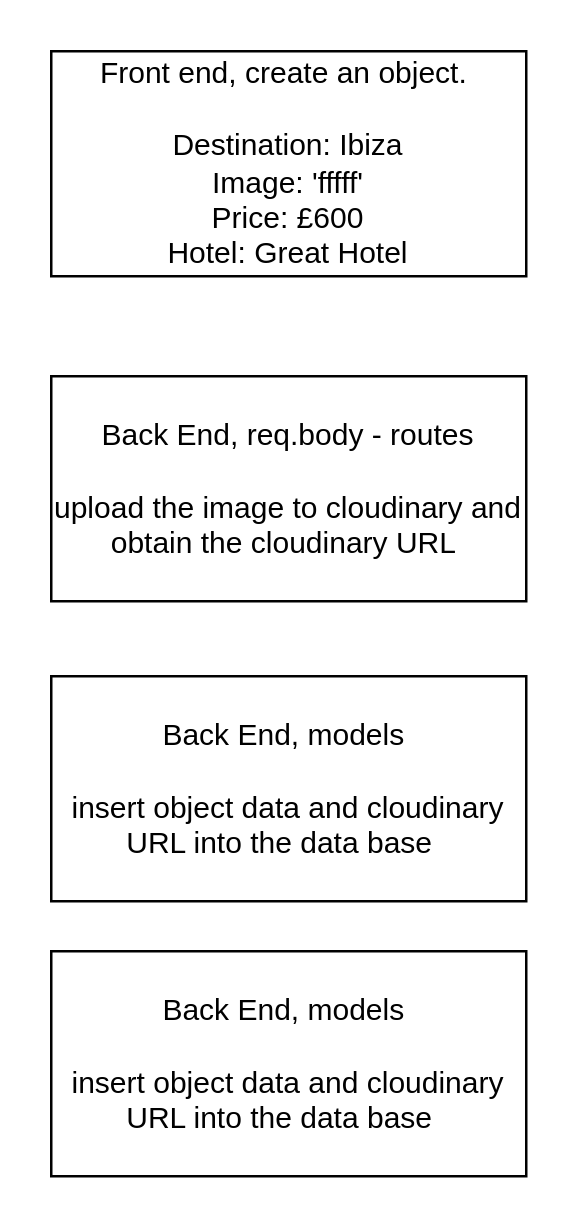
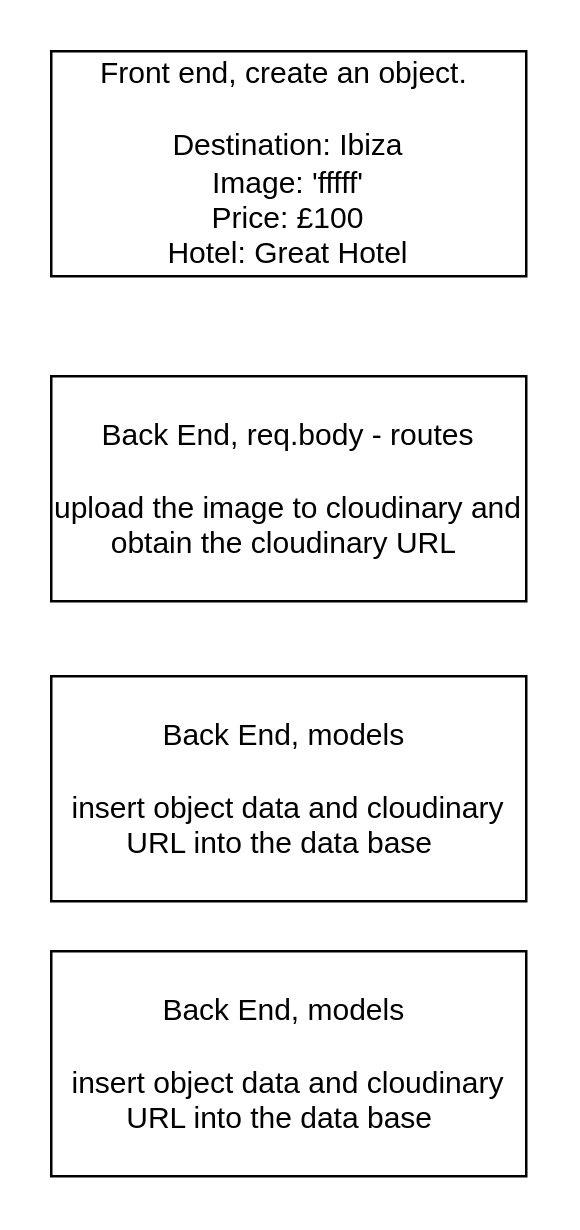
- <mxCell id="2" value="Front end, create an object.&amp;nbsp;&lt;br&gt;&lt;br&gt;Destination: Ibiza&lt;br&gt;Image: 'fffff'&lt;br&gt;Price: £600&lt;br&gt;Hotel: Great Hotel" style="rounded=0;whiteSpace=wrap;html=1;" vertex="1" parent="1"><mxGeometry x="20" y="20" width="190" height="90" as="geometry" /></mxCell>
+ <mxCell id="2" value="Front end, create an object.&amp;nbsp;&lt;br&gt;&lt;br&gt;Destination: Ibiza&lt;br&gt;Image: 'fffff'&lt;br&gt;Price: £100&lt;br&gt;Hotel: Great Hotel" style="rounded=0;whiteSpace=wrap;html=1;" vertex="1" parent="1"><mxGeometry x="20" y="20" width="190" height="90" as="geometry" /></mxCell>
